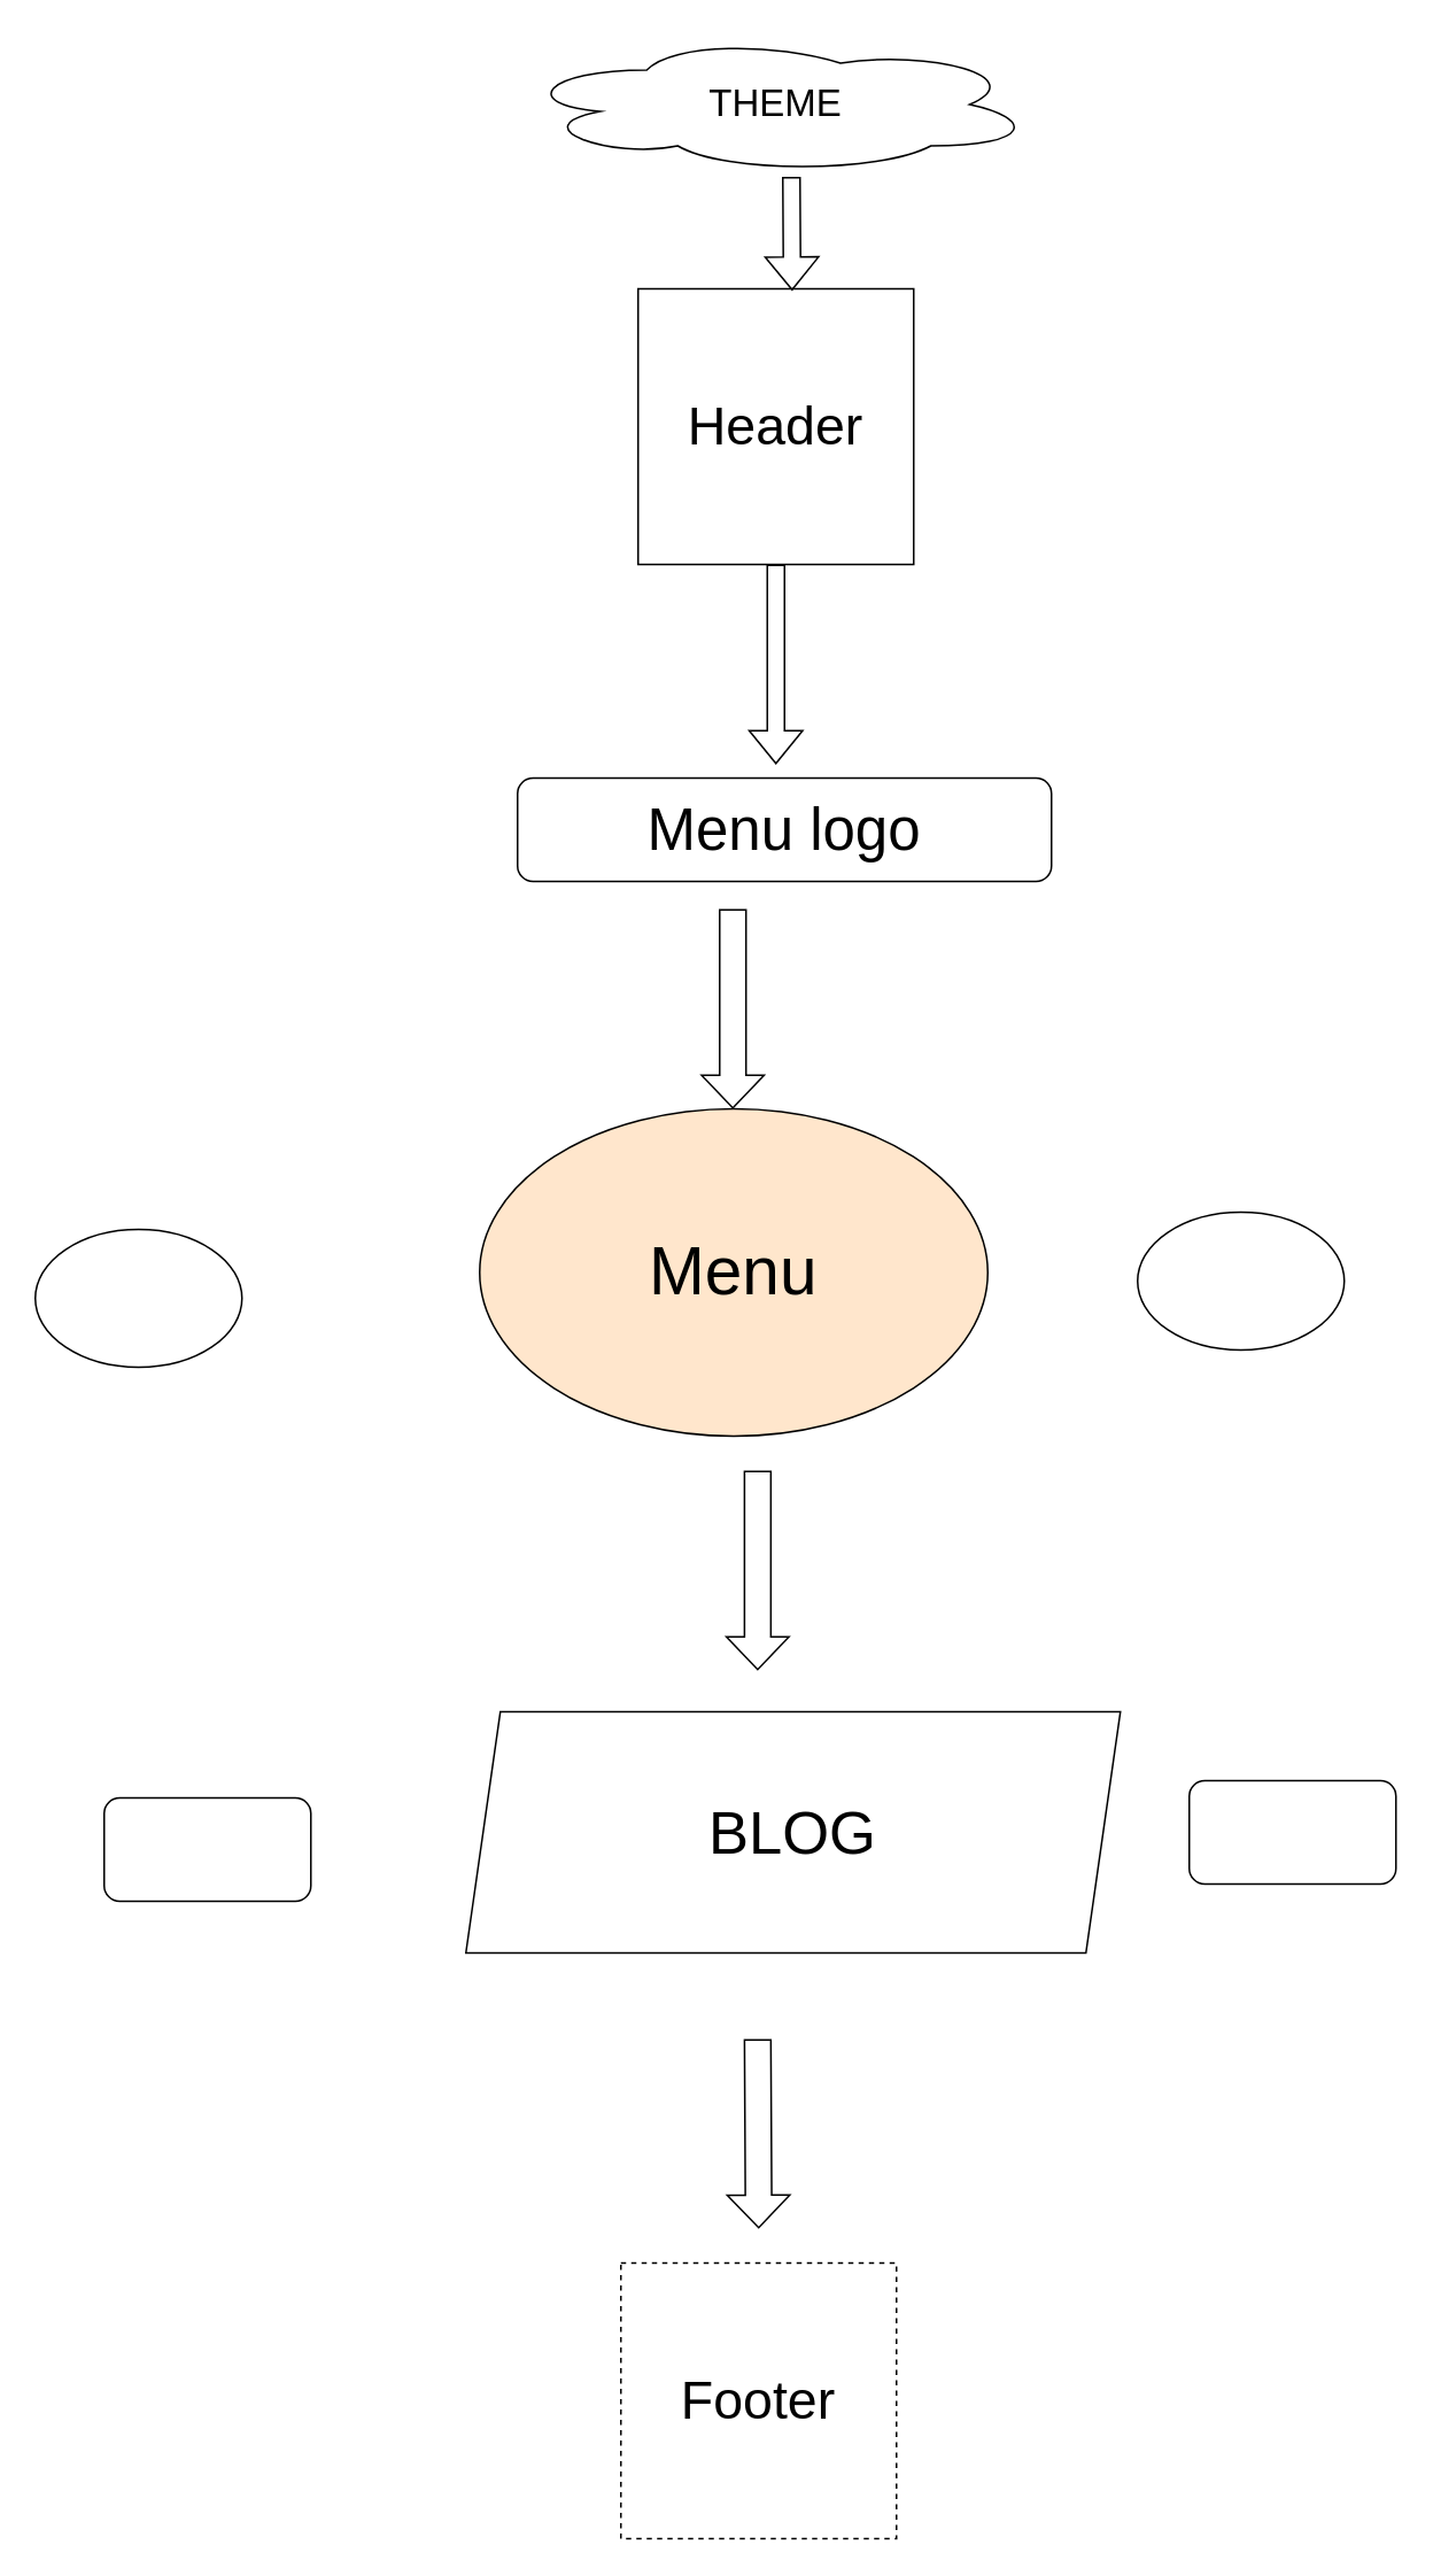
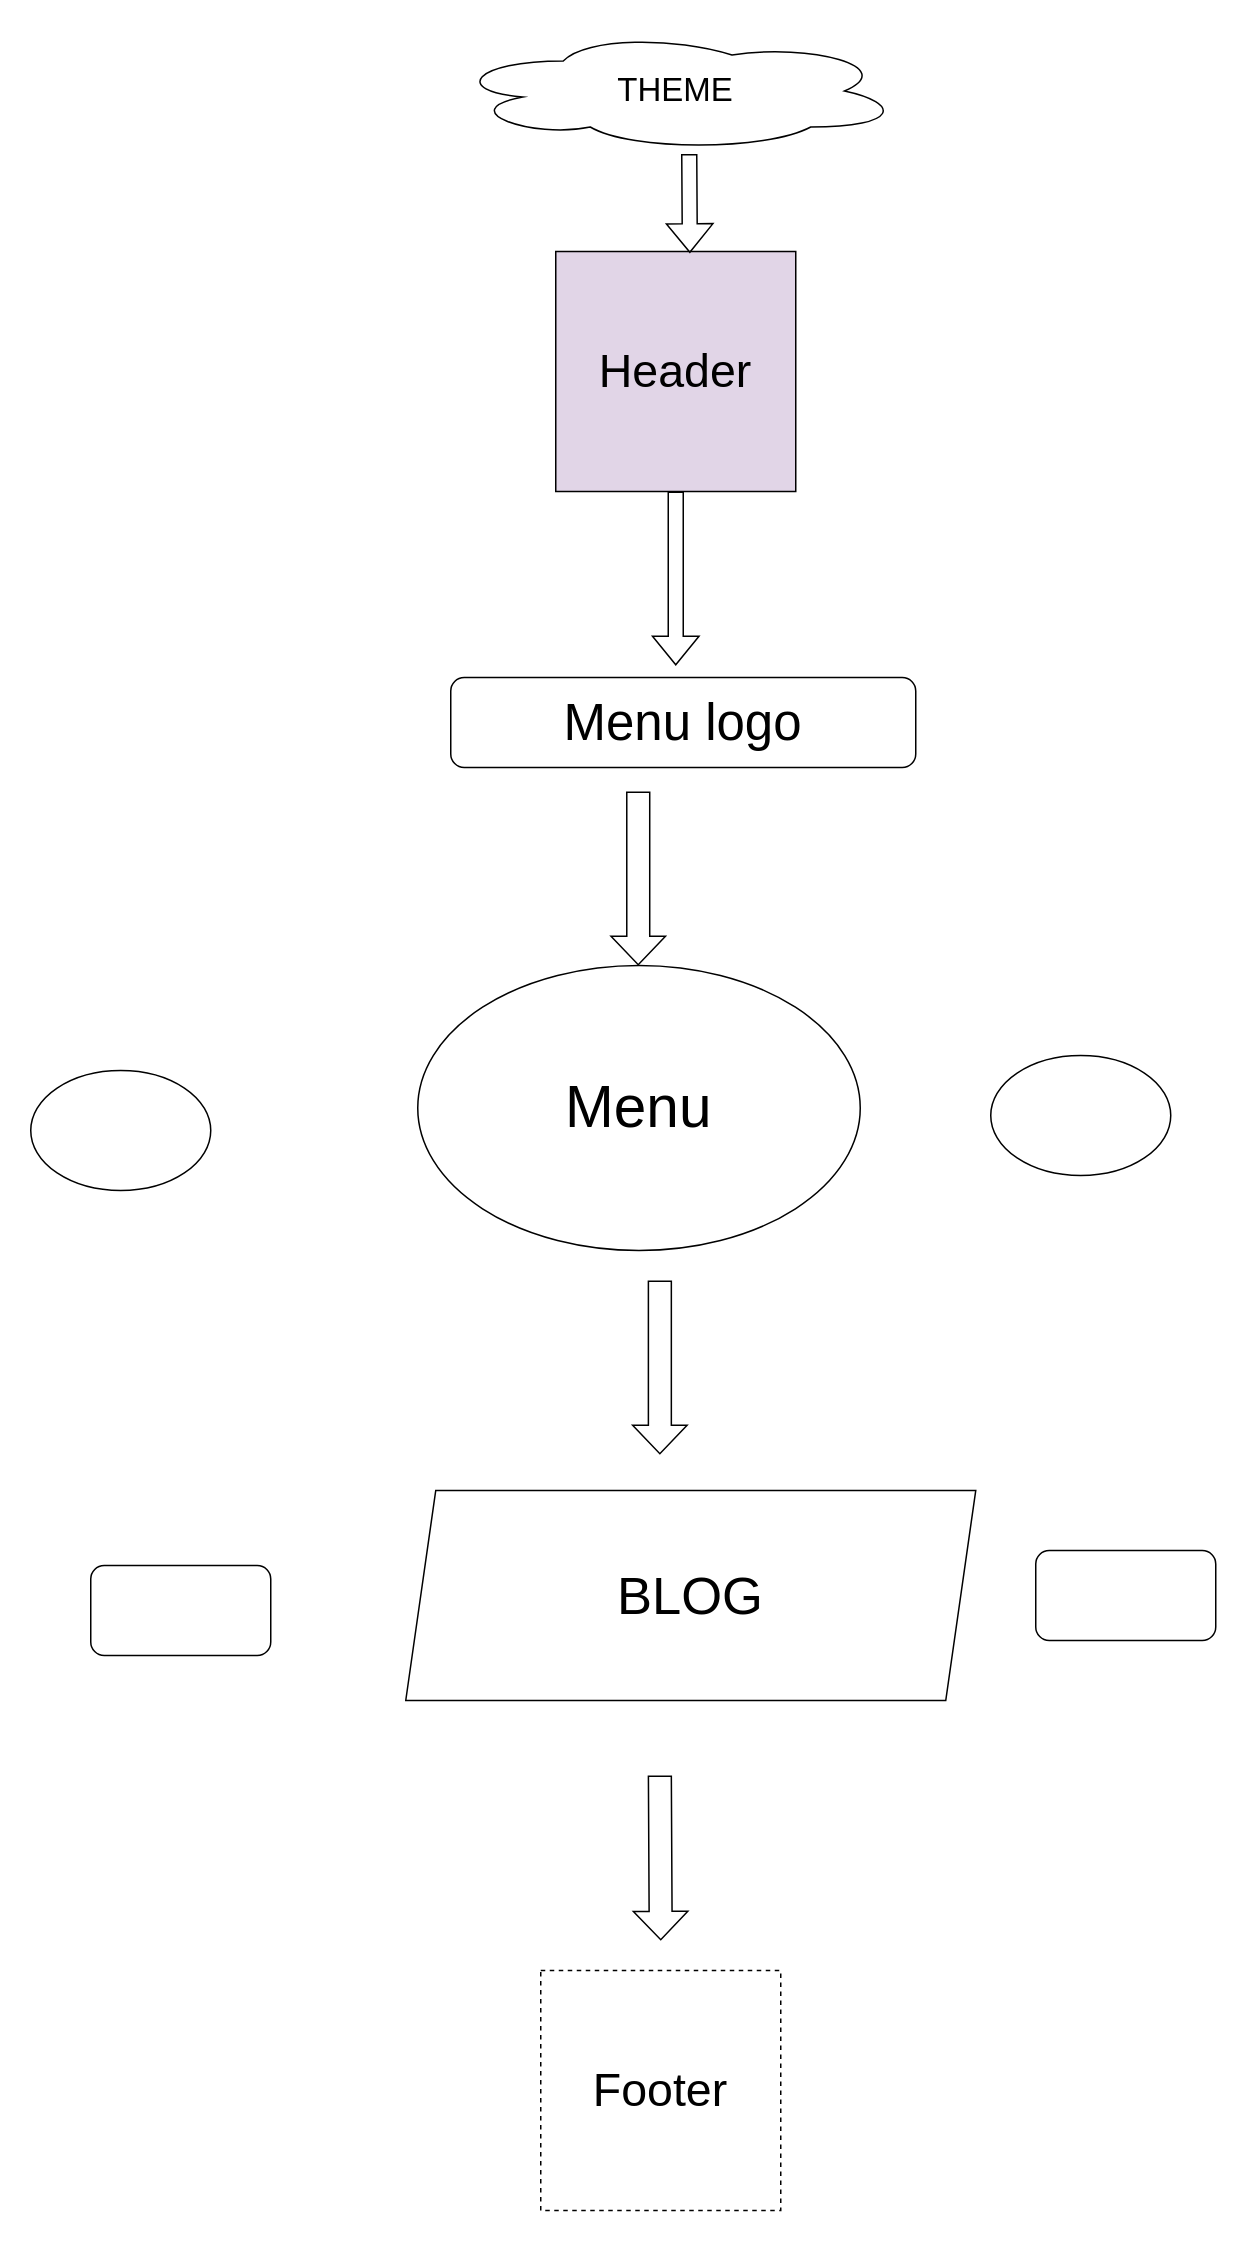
- <mxCell id="4" value="&lt;font style=&quot;font-size: 31px;&quot;&gt;Header&lt;/font&gt;" style="whiteSpace=wrap;html=1;aspect=fixed;" vertex="1" parent="1"><mxGeometry x="370" y="167" width="160" height="160" as="geometry" /></mxCell>
+ <mxCell id="4" value="&lt;font style=&quot;font-size: 31px;&quot;&gt;Header&lt;/font&gt;" style="whiteSpace=wrap;html=1;aspect=fixed;fillColor=#e1d5e7;" vertex="1" parent="1"><mxGeometry x="370" y="167" width="160" height="160" as="geometry" /></mxCell>
- <mxCell id="3" value="&lt;font style=&quot;font-size: 39px;&quot;&gt;Menu&lt;/font&gt;" style="ellipse;whiteSpace=wrap;html=1;fillColor=#ffe6cc;" vertex="1" parent="1"><mxGeometry x="278" y="643" width="295" height="190" as="geometry" /></mxCell>
+ <mxCell id="3" value="&lt;font style=&quot;font-size: 39px;&quot;&gt;Menu&lt;/font&gt;" style="ellipse;whiteSpace=wrap;html=1;" vertex="1" parent="1"><mxGeometry x="278" y="643" width="295" height="190" as="geometry" /></mxCell>
